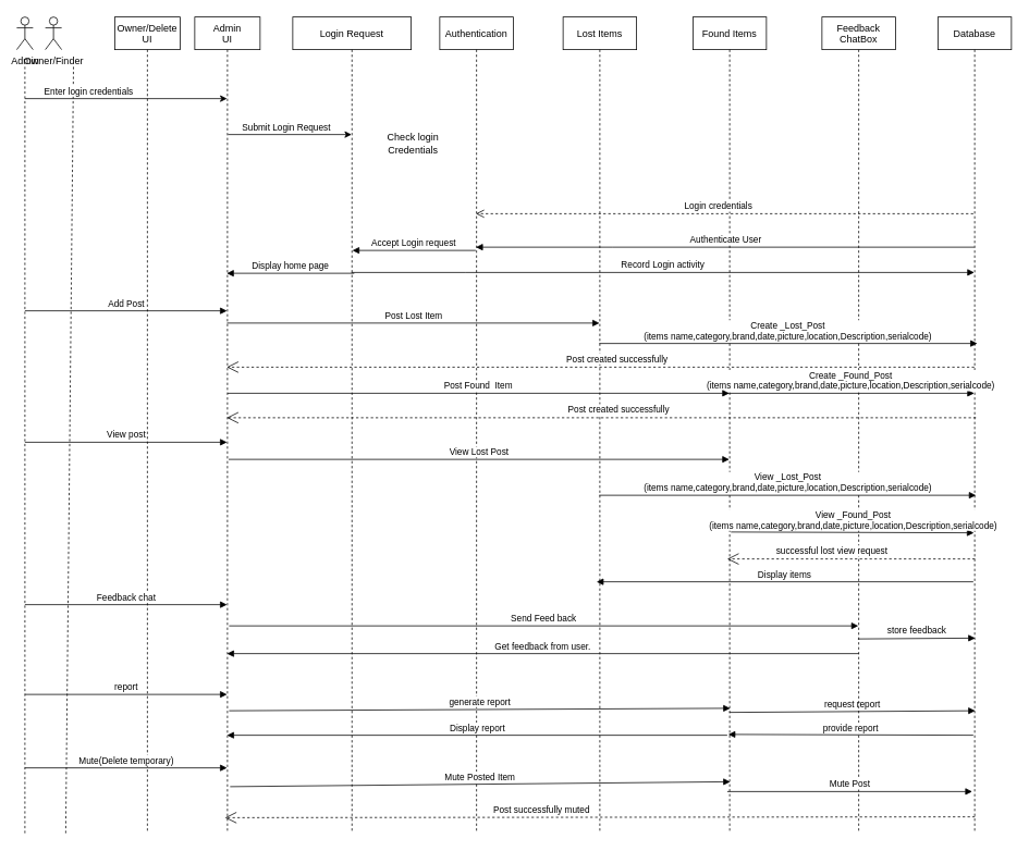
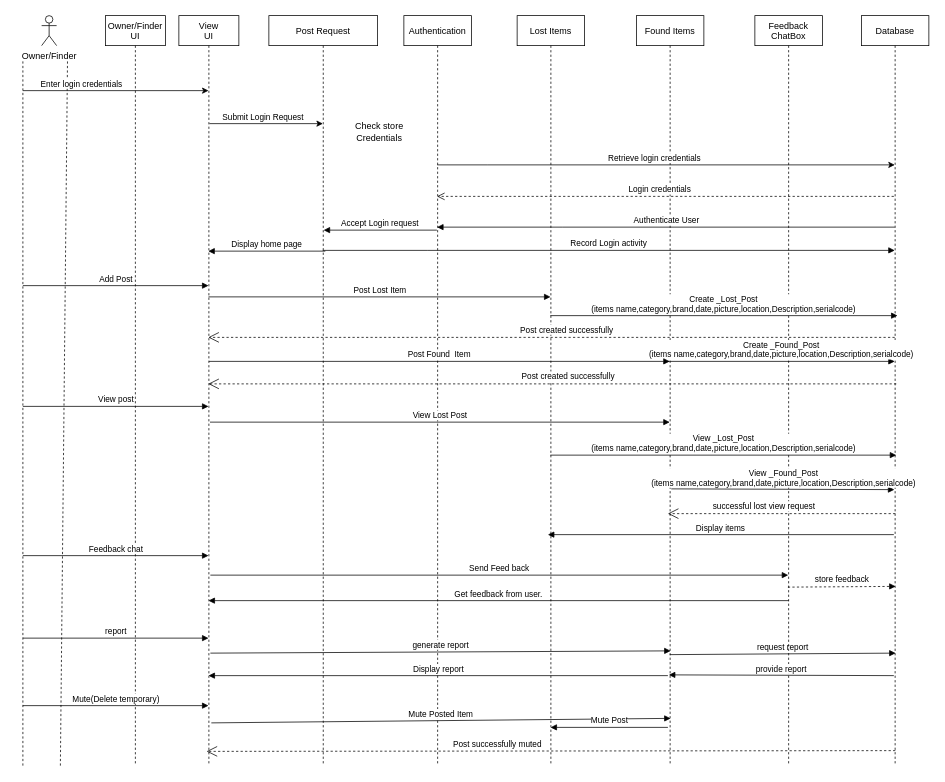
- <mxCell id="2" value="Owner/Delete&#10;UI" style="shape=umlLifeline;perimeter=lifelinePerimeter;container=1;collapsible=0;recursiveResize=0;rounded=0;shadow=0;strokeWidth=1;" parent="1" vertex="1"><mxGeometry x="140" y="20" width="80" height="1000" as="geometry" /></mxCell>
+ <mxCell id="2" value="Owner/Finder&#10;UI" style="shape=umlLifeline;perimeter=lifelinePerimeter;container=1;collapsible=0;recursiveResize=0;rounded=0;shadow=0;strokeWidth=1;" parent="1" vertex="1"><mxGeometry x="140" y="20" width="80" height="1000" as="geometry" /></mxCell>
- <mxCell id="4" value="Admin&#10;UI" style="shape=umlLifeline;perimeter=lifelinePerimeter;container=1;collapsible=0;recursiveResize=0;rounded=0;shadow=0;strokeWidth=1;" parent="1" vertex="1"><mxGeometry x="238" y="20" width="80" height="1000" as="geometry" /></mxCell>
+ <mxCell id="4" value="View&#10;UI" style="shape=umlLifeline;perimeter=lifelinePerimeter;container=1;collapsible=0;recursiveResize=0;rounded=0;shadow=0;strokeWidth=1;" parent="1" vertex="1"><mxGeometry x="238" y="20" width="80" height="1000" as="geometry" /></mxCell>
- <mxCell id="10" value="Admin" style="shape=umlActor;verticalLabelPosition=bottom;verticalAlign=top;html=1;outlineConnect=0;" vertex="1" parent="1"><mxGeometry x="20" y="20" width="20" height="40" as="geometry" /></mxCell>
- <mxCell id="6" value="Login Request" style="shape=umlLifeline;perimeter=lifelinePerimeter;container=1;collapsible=0;recursiveResize=0;rounded=0;shadow=0;strokeWidth=1;" vertex="1" parent="1"><mxGeometry x="358" y="20" width="145" height="1000" as="geometry" /></mxCell>
+ <mxCell id="6" value="Post Request" style="shape=umlLifeline;perimeter=lifelinePerimeter;container=1;collapsible=0;recursiveResize=0;rounded=0;shadow=0;strokeWidth=1;" vertex="1" parent="1"><mxGeometry x="358" y="20" width="145" height="1000" as="geometry" /></mxCell>
- <mxCell id="7" value="Check login &lt;br&gt;Credentials" style="text;html=1;align=center;verticalAlign=middle;resizable=0;points=[];autosize=1;strokeColor=none;fillColor=none;" vertex="1" parent="6"><mxGeometry x="107" y="140" width="80" height="30" as="geometry" /></mxCell>
+ <mxCell id="7" value="Check store &lt;br&gt;Credentials" style="text;html=1;align=center;verticalAlign=middle;resizable=0;points=[];autosize=1;strokeColor=none;fillColor=none;" vertex="1" parent="6"><mxGeometry x="107" y="140" width="80" height="30" as="geometry" /></mxCell>
+ <mxCell id="25" value="" style="endArrow=classic;html=1;rounded=0;" edge="1" parent="1" source="15" target="20"><mxGeometry width="50" height="50" relative="1" as="geometry"><mxPoint x="670" y="230" as="sourcePoint" /><mxPoint x="720" y="180" as="targetPoint" /><Array as="points"><mxPoint x="650" y="219" /></Array></mxGeometry></mxCell>
+ <mxCell id="26" value="Retrieve login credentials" style="edgeLabel;html=1;align=center;verticalAlign=middle;resizable=0;points=[];" vertex="1" connectable="0" parent="25"><mxGeometry x="-0.178" y="3" relative="1" as="geometry"><mxPoint x="38" y="-7" as="offset" /></mxGeometry></mxCell>
- <mxCell id="47" value="store feedback" style="html=1;verticalAlign=bottom;endArrow=block;rounded=0;exitX=0.489;exitY=0.762;exitDx=0;exitDy=0;exitPerimeter=0;entryX=0.508;entryY=0.761;entryDx=0;entryDy=0;entryPerimeter=0;" edge="1" parent="1" source="22" target="20"><mxGeometry width="80" relative="1" as="geometry"><mxPoint x="420" y="780" as="sourcePoint" /><mxPoint x="1200" y="782" as="targetPoint" /></mxGeometry></mxCell>
+ <mxCell id="47" value="store feedback" style="html=1;verticalAlign=bottom;endArrow=block;rounded=0;exitX=0.489;exitY=0.762;exitDx=0;exitDy=0;exitPerimeter=0;entryX=0.508;entryY=0.761;entryDx=0;entryDy=0;entryPerimeter=0;dashed=1;" edge="1" parent="1" source="22" target="20"><mxGeometry width="80" relative="1" as="geometry"><mxPoint x="420" y="780" as="sourcePoint" /><mxPoint x="1200" y="782" as="targetPoint" /></mxGeometry></mxCell>
- <mxCell id="51" value="Mute Post" style="html=1;verticalAlign=bottom;endArrow=block;rounded=0;exitX=0.467;exitY=0.949;exitDx=0;exitDy=0;exitPerimeter=0;entryX=0.467;entryY=0.949;entryDx=0;entryDy=0;entryPerimeter=0;" edge="1" parent="1" source="18" target="20"><mxGeometry width="80" relative="1" as="geometry"><mxPoint x="900.37" y="972" as="sourcePoint" /><mxPoint x="1201.62" y="970" as="targetPoint" /></mxGeometry></mxCell>
+ <mxCell id="51" value="Mute Post" style="html=1;verticalAlign=bottom;endArrow=block;rounded=0;exitX=0.467;exitY=0.949;exitDx=0;exitDy=0;exitPerimeter=0;" edge="1" parent="1" source="18" target="17"><mxGeometry width="80" relative="1" as="geometry"><mxPoint x="900.37" y="972" as="sourcePoint" /><mxPoint x="1201.62" y="970" as="targetPoint" /></mxGeometry></mxCell>
